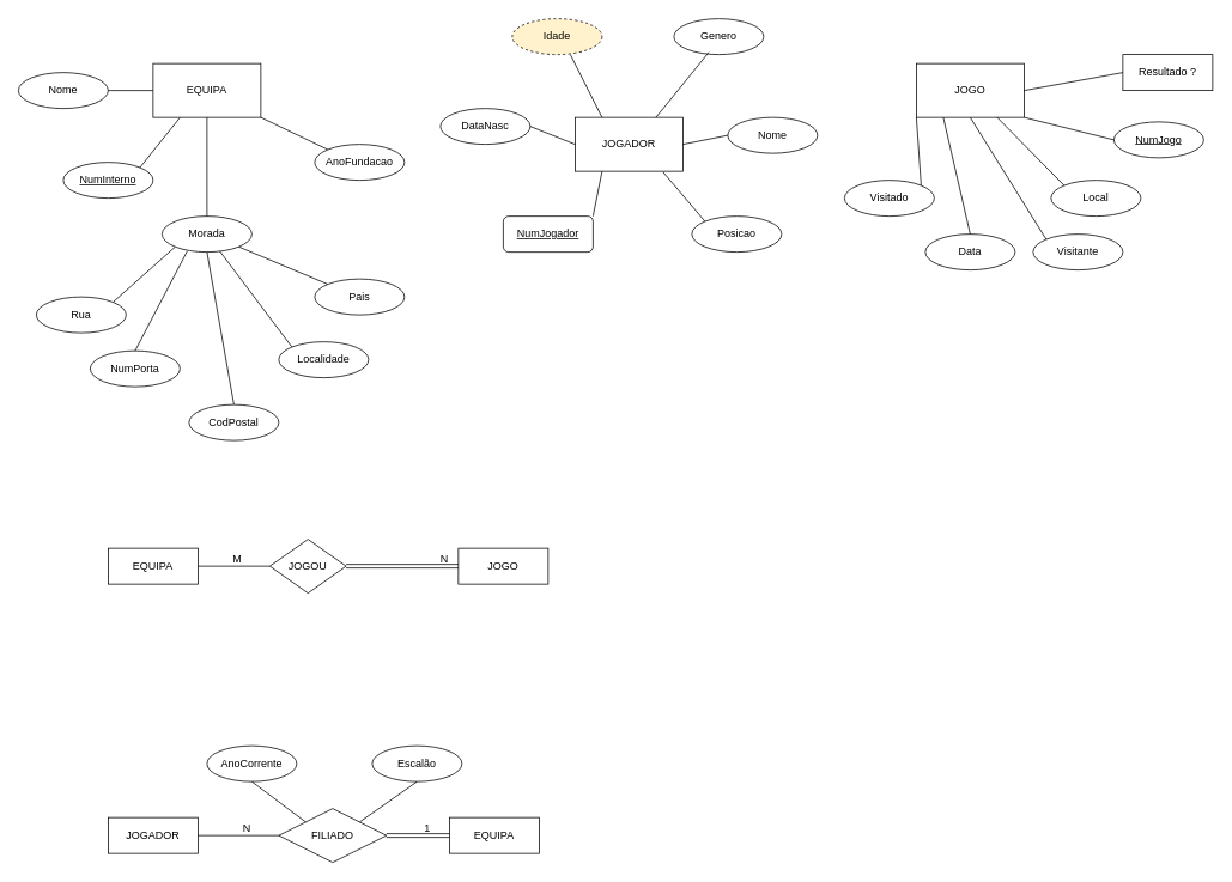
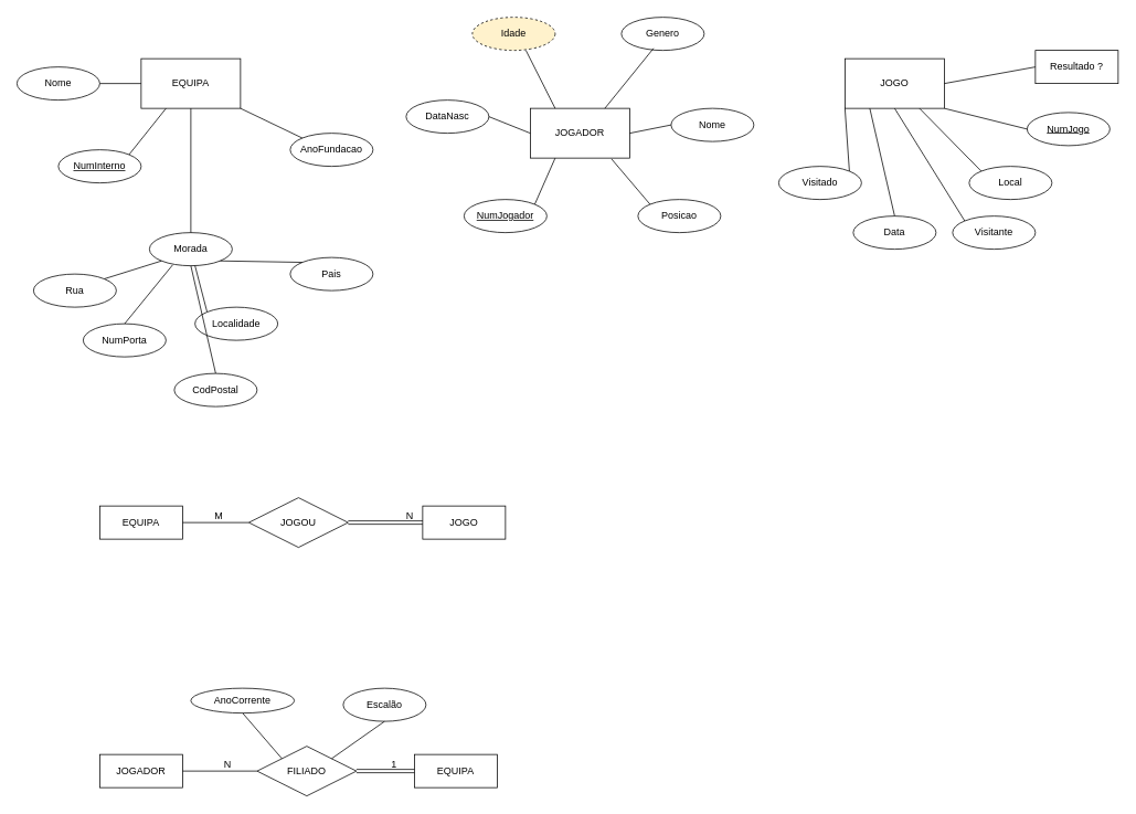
- <mxCell id="9" value="Morada" style="ellipse;whiteSpace=wrap;html=1;align=center;" vertex="1" parent="1"><mxGeometry x="180" y="240" width="100" height="40" as="geometry" /></mxCell>
+ <mxCell id="9" value="Morada" style="ellipse;whiteSpace=wrap;html=1;align=center;" vertex="1" parent="1"><mxGeometry x="180" y="280" width="100" height="40" as="geometry" /></mxCell>
- <mxCell id="15" value="NumJogador" style="whiteSpace=wrap;html=1;align=center;fontStyle=4;rounded=1;" vertex="1" parent="1"><mxGeometry x="560" y="240" width="100" height="40" as="geometry" /></mxCell>
+ <mxCell id="15" value="NumJogador" style="ellipse;whiteSpace=wrap;html=1;align=center;fontStyle=4;" vertex="1" parent="1"><mxGeometry x="560" y="240" width="100" height="40" as="geometry" /></mxCell>
- <mxCell id="18" value="Localidade" style="ellipse;whiteSpace=wrap;html=1;align=center;" vertex="1" parent="1"><mxGeometry x="310" y="380" width="100" height="40" as="geometry" /></mxCell>
+ <mxCell id="18" value="Localidade" style="ellipse;whiteSpace=wrap;html=1;align=center;" vertex="1" parent="1"><mxGeometry x="235" y="370" width="100" height="40" as="geometry" /></mxCell>
- <mxCell id="47" value="JOGOU" style="shape=rhombus;perimeter=rhombusPerimeter;whiteSpace=wrap;html=1;align=center;" vertex="1" parent="1"><mxGeometry x="300" y="600" width="85" height="60" as="geometry" /></mxCell>
+ <mxCell id="47" value="JOGOU" style="shape=rhombus;perimeter=rhombusPerimeter;whiteSpace=wrap;html=1;align=center;" vertex="1" parent="1"><mxGeometry x="300" y="600" width="120" height="60" as="geometry" /></mxCell>
- <mxCell id="53" value="AnoCorrente" style="ellipse;whiteSpace=wrap;html=1;align=center;" vertex="1" parent="1"><mxGeometry x="230" y="830" width="100" height="40" as="geometry" /></mxCell>
+ <mxCell id="53" value="AnoCorrente" style="ellipse;whiteSpace=wrap;html=1;align=center;" vertex="1" parent="1"><mxGeometry x="230" y="830" width="125" height="30" as="geometry" /></mxCell>
